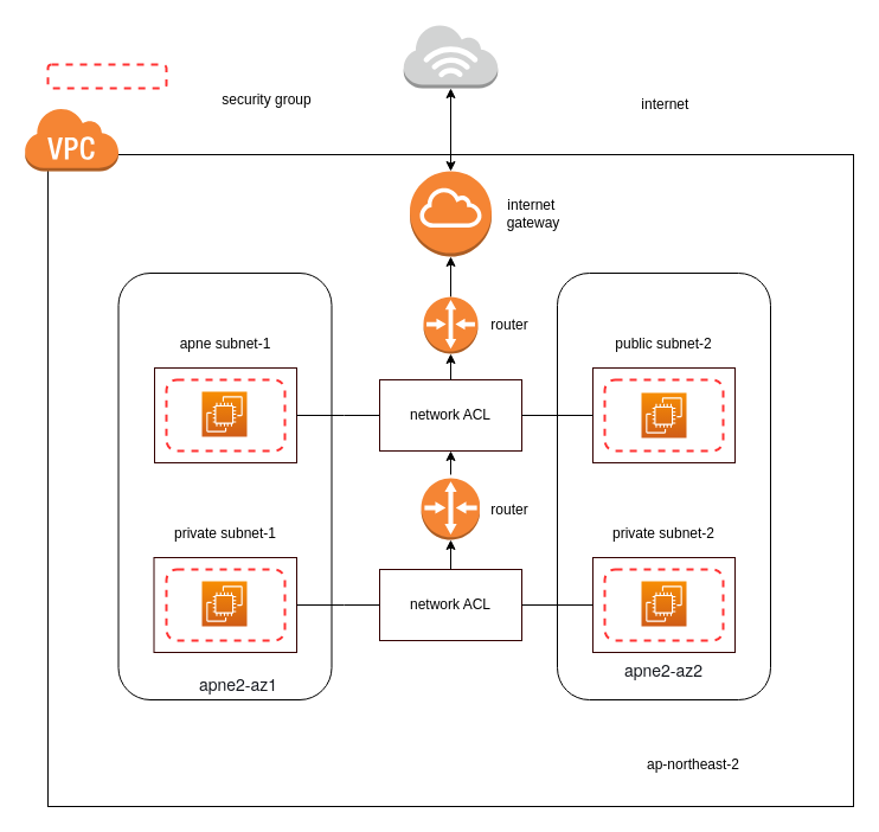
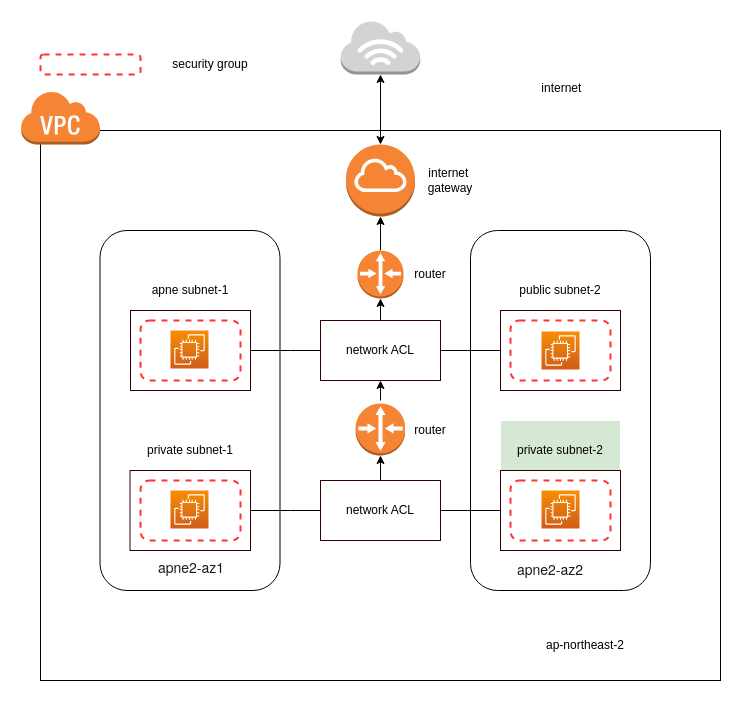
- <mxCell id="18" value="security group" style="rounded=0;whiteSpace=wrap;html=1;fillColor=#FFFFFF;strokeColor=#FFFFFF;" vertex="1" parent="1"><mxGeometry x="165" y="67" width="120" height="34" as="geometry" /></mxCell>
+ <mxCell id="18" value="security group" style="rounded=0;whiteSpace=wrap;html=1;fillColor=#FFFFFF;strokeColor=#FFFFFF;" vertex="1" parent="1"><mxGeometry x="150" y="47" width="120" height="34" as="geometry" /></mxCell>
- <mxCell id="8" value="private subnet-2" style="rounded=0;whiteSpace=wrap;html=1;fillColor=#FFFFFF;strokeColor=#FFFFFF;" vertex="1" parent="1"><mxGeometry x="500" y="420" width="120" height="60" as="geometry" /></mxCell>
+ <mxCell id="8" value="private subnet-2" style="rounded=0;whiteSpace=wrap;html=1;fillColor=#d5e8d4;strokeColor=#FFFFFF;" vertex="1" parent="1"><mxGeometry x="500" y="420" width="120" height="60" as="geometry" /></mxCell>
- <mxCell id="28" value="&lt;span style=&quot;color: rgb(22, 25, 31); font-family: &amp;quot;Amazon Ember&amp;quot;, &amp;quot;Helvetica Neue&amp;quot;, Roboto, Arial, sans-serif; font-size: 14px; text-align: start; background-color: rgb(255, 255, 255);&quot;&gt;apne2-az2&lt;/span&gt;" style="rounded=0;whiteSpace=wrap;html=1;fillColor=#FFFFFF;strokeColor=#FFFFFF;" vertex="1" parent="1"><mxGeometry x="505.25" y="556" width="110" height="18" as="geometry" /></mxCell>
+ <mxCell id="28" value="&lt;span style=&quot;color: rgb(22, 25, 31); font-family: &amp;quot;Amazon Ember&amp;quot;, &amp;quot;Helvetica Neue&amp;quot;, Roboto, Arial, sans-serif; font-size: 14px; text-align: start; background-color: rgb(255, 255, 255);&quot;&gt;apne2-az2&lt;/span&gt;" style="rounded=0;whiteSpace=wrap;html=1;fillColor=#FFFFFF;strokeColor=#FFFFFF;" vertex="1" parent="1"><mxGeometry x="505.25" y="556" width="90" height="25" as="geometry" /></mxCell>
- <mxCell id="27" value="&lt;span style=&quot;color: rgb(22, 25, 31); font-family: &amp;quot;Amazon Ember&amp;quot;, &amp;quot;Helvetica Neue&amp;quot;, Roboto, Arial, sans-serif; font-size: 14px; text-align: start; background-color: rgb(255, 255, 255);&quot;&gt;apne2-az1&lt;/span&gt;" style="rounded=0;whiteSpace=wrap;html=1;fillColor=#FFFFFF;strokeColor=#FFFFFF;" vertex="1" parent="1"><mxGeometry x="140.5" y="570" width="119.5" height="14" as="geometry" /></mxCell>
+ <mxCell id="27" value="&lt;span style=&quot;color: rgb(22, 25, 31); font-family: &amp;quot;Amazon Ember&amp;quot;, &amp;quot;Helvetica Neue&amp;quot;, Roboto, Arial, sans-serif; font-size: 14px; text-align: start; background-color: rgb(255, 255, 255);&quot;&gt;apne2-az1&lt;/span&gt;" style="rounded=0;whiteSpace=wrap;html=1;fillColor=#FFFFFF;strokeColor=#FFFFFF;" vertex="1" parent="1"><mxGeometry x="130.5" y="560" width="119.5" height="14" as="geometry" /></mxCell>
